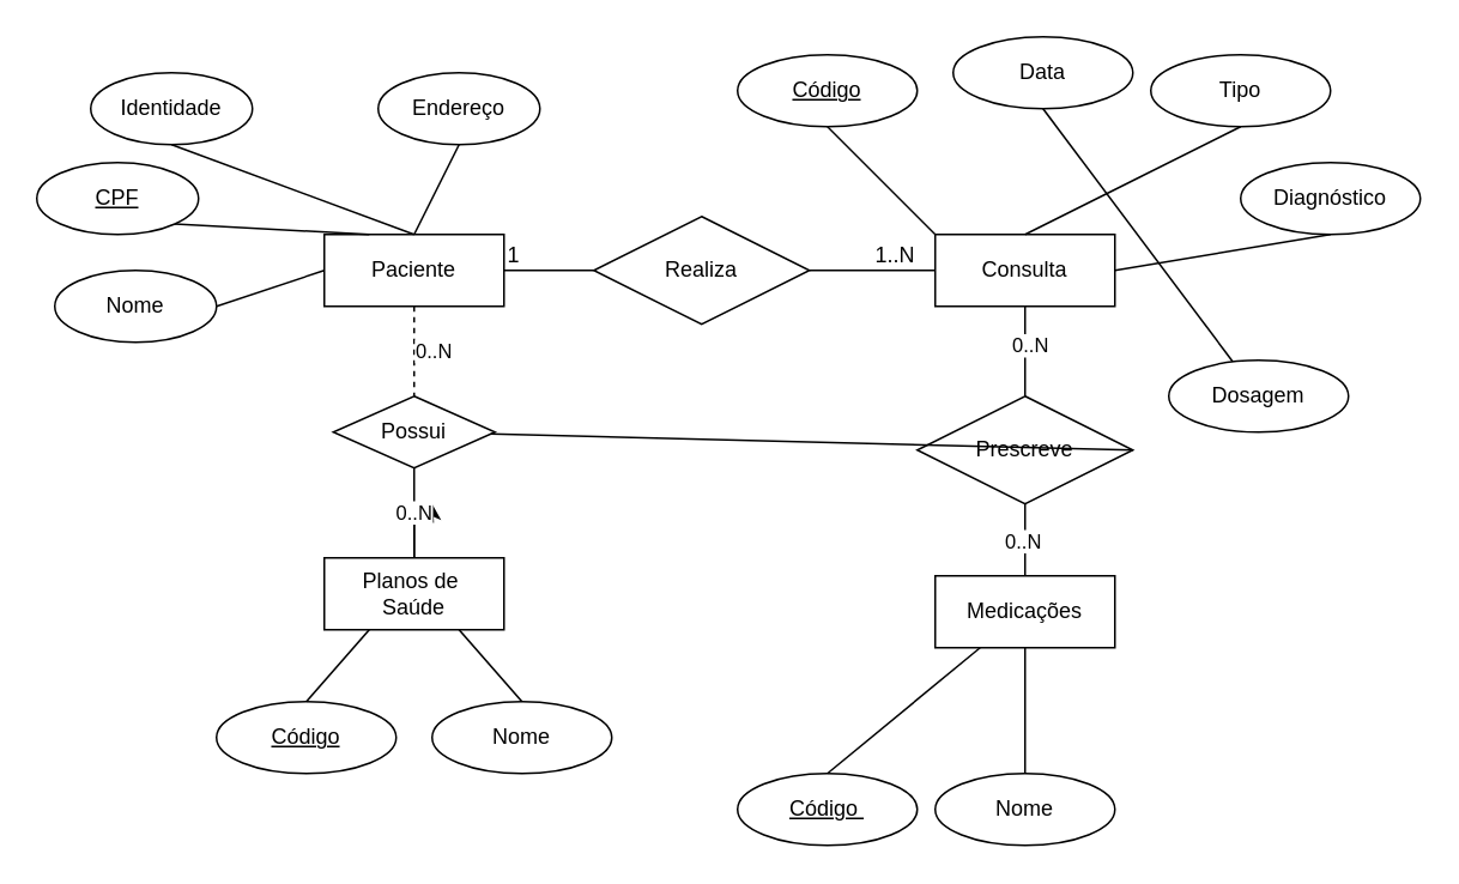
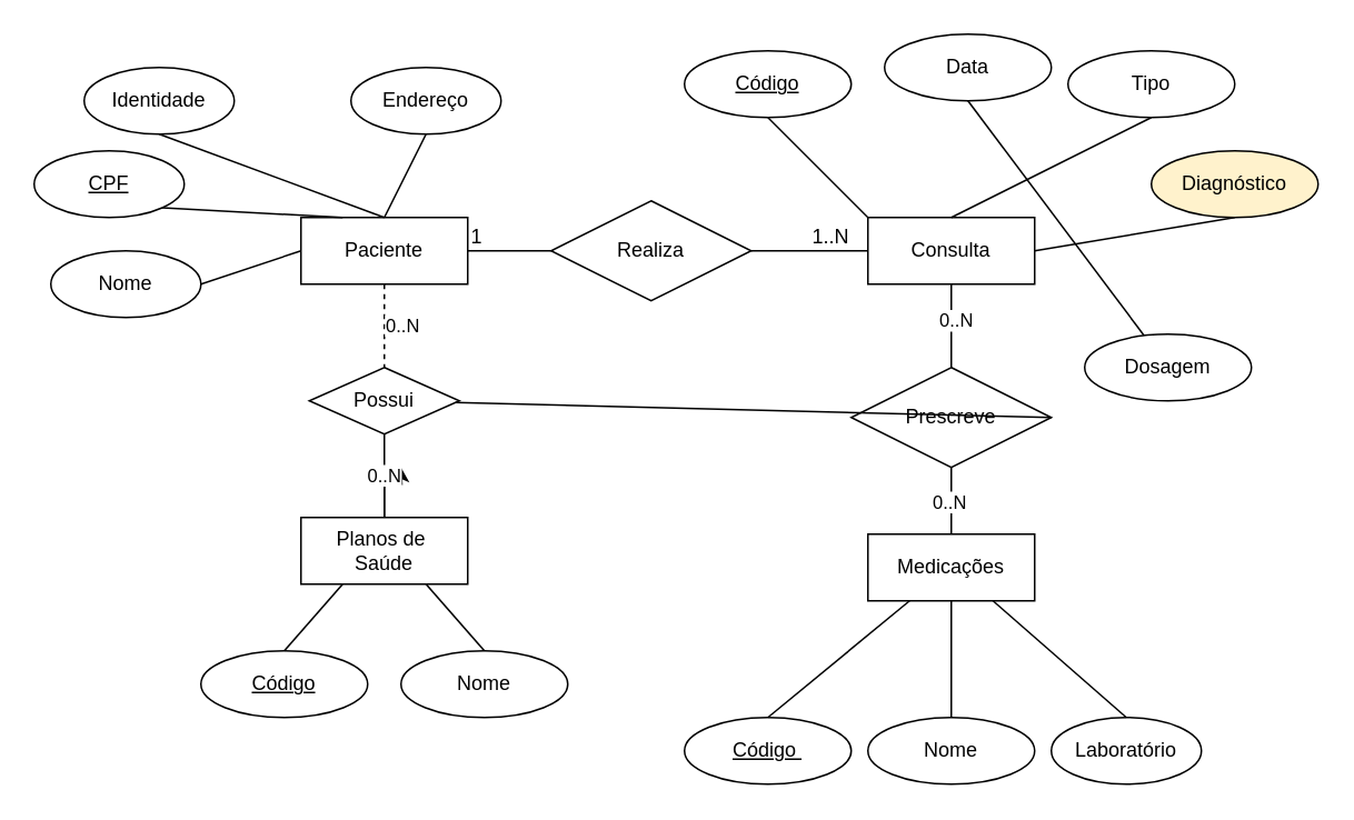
- <mxCell id="15" value="Diagnóstico" style="ellipse;whiteSpace=wrap;html=1;align=center;" vertex="1" parent="1"><mxGeometry x="690" y="90" width="100" height="40" as="geometry" /></mxCell>
+ <mxCell id="15" value="Diagnóstico" style="ellipse;whiteSpace=wrap;html=1;align=center;fillColor=#fff2cc;" vertex="1" parent="1"><mxGeometry x="690" y="90" width="100" height="40" as="geometry" /></mxCell>
+ <mxCell id="28" value="" style="endArrow=none;html=1;rounded=0;exitX=0.75;exitY=1;exitDx=0;exitDy=0;entryX=0.5;entryY=0;entryDx=0;entryDy=0;" edge="1" parent="1" source="22" target="25"><mxGeometry relative="1" as="geometry"><mxPoint x="930" y="600" as="sourcePoint" /><mxPoint x="1090" y="600" as="targetPoint" /></mxGeometry></mxCell>
+ <mxCell id="25" value="Laboratório" style="ellipse;whiteSpace=wrap;html=1;align=center;" vertex="1" parent="1"><mxGeometry x="630" y="430" width="90" height="40" as="geometry" /></mxCell>
